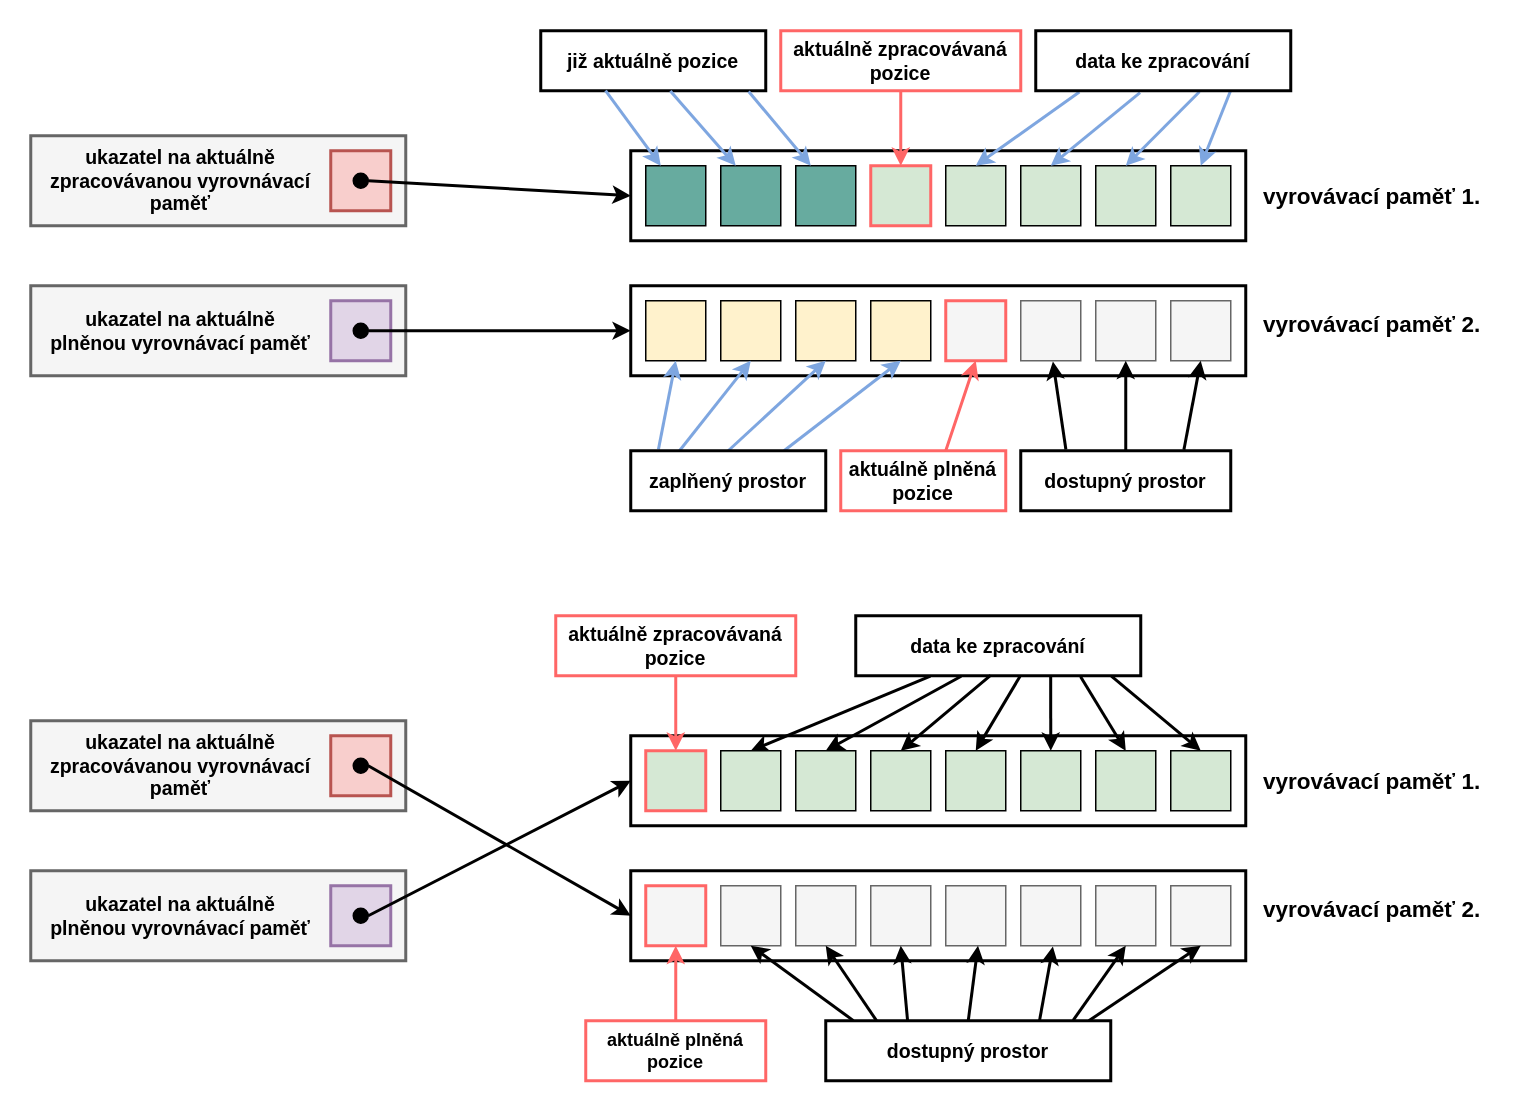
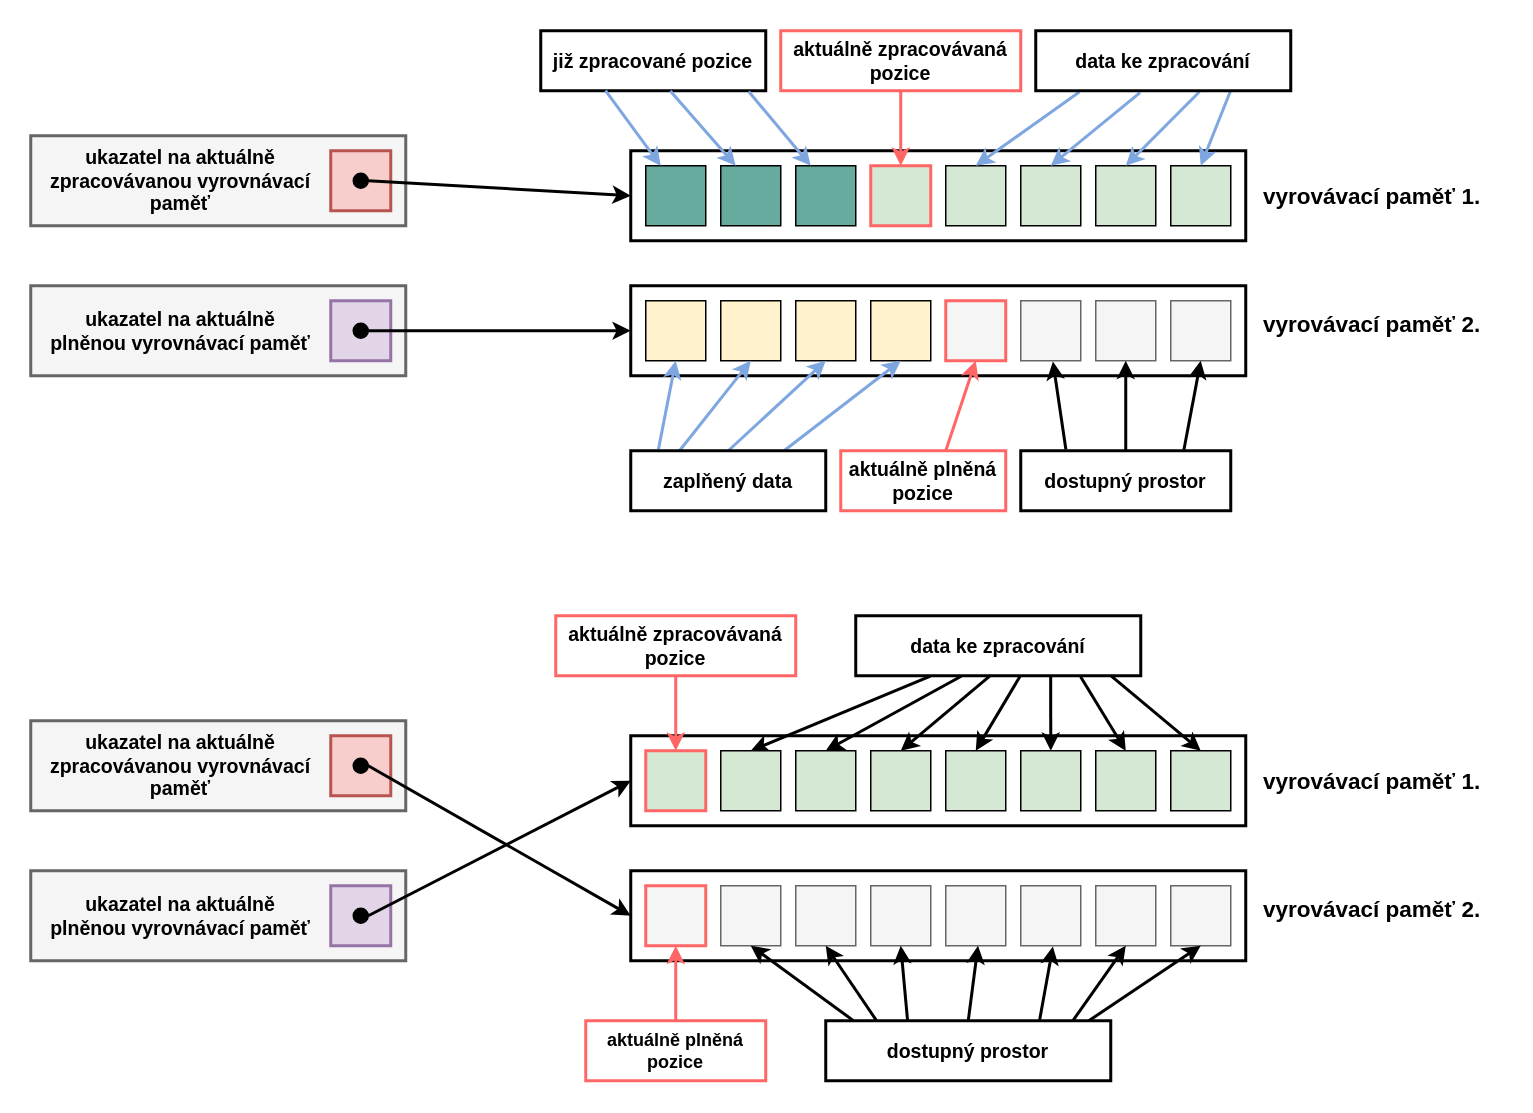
- <mxCell id="21" value="&lt;b&gt;&lt;font style=&quot;font-size: 13px;&quot;&gt;již aktuálně pozice&lt;/font&gt;&lt;/b&gt;" style="text;html=1;align=center;verticalAlign=middle;whiteSpace=wrap;rounded=0;strokeWidth=2;" parent="1" vertex="1"><mxGeometry x="360" y="20" width="150" height="40" as="geometry" /></mxCell>
+ <mxCell id="21" value="&lt;b&gt;&lt;font style=&quot;font-size: 13px;&quot;&gt;již zpracované pozice&lt;/font&gt;&lt;/b&gt;" style="text;html=1;align=center;verticalAlign=middle;whiteSpace=wrap;rounded=0;strokeWidth=2;" parent="1" vertex="1"><mxGeometry x="360" y="20" width="150" height="40" as="geometry" /></mxCell>
- <mxCell id="48" value="&lt;b&gt;&lt;font style=&quot;font-size: 13px;&quot;&gt;zaplňený prostor&lt;/font&gt;&lt;/b&gt;" style="text;html=1;align=center;verticalAlign=middle;whiteSpace=wrap;rounded=0;" parent="1" vertex="1"><mxGeometry x="420" y="300" width="130" height="40" as="geometry" /></mxCell>
+ <mxCell id="48" value="&lt;b&gt;&lt;font style=&quot;font-size: 13px;&quot;&gt;zaplňený data&lt;/font&gt;&lt;/b&gt;" style="text;html=1;align=center;verticalAlign=middle;whiteSpace=wrap;rounded=0;" parent="1" vertex="1"><mxGeometry x="420" y="300" width="130" height="40" as="geometry" /></mxCell>
